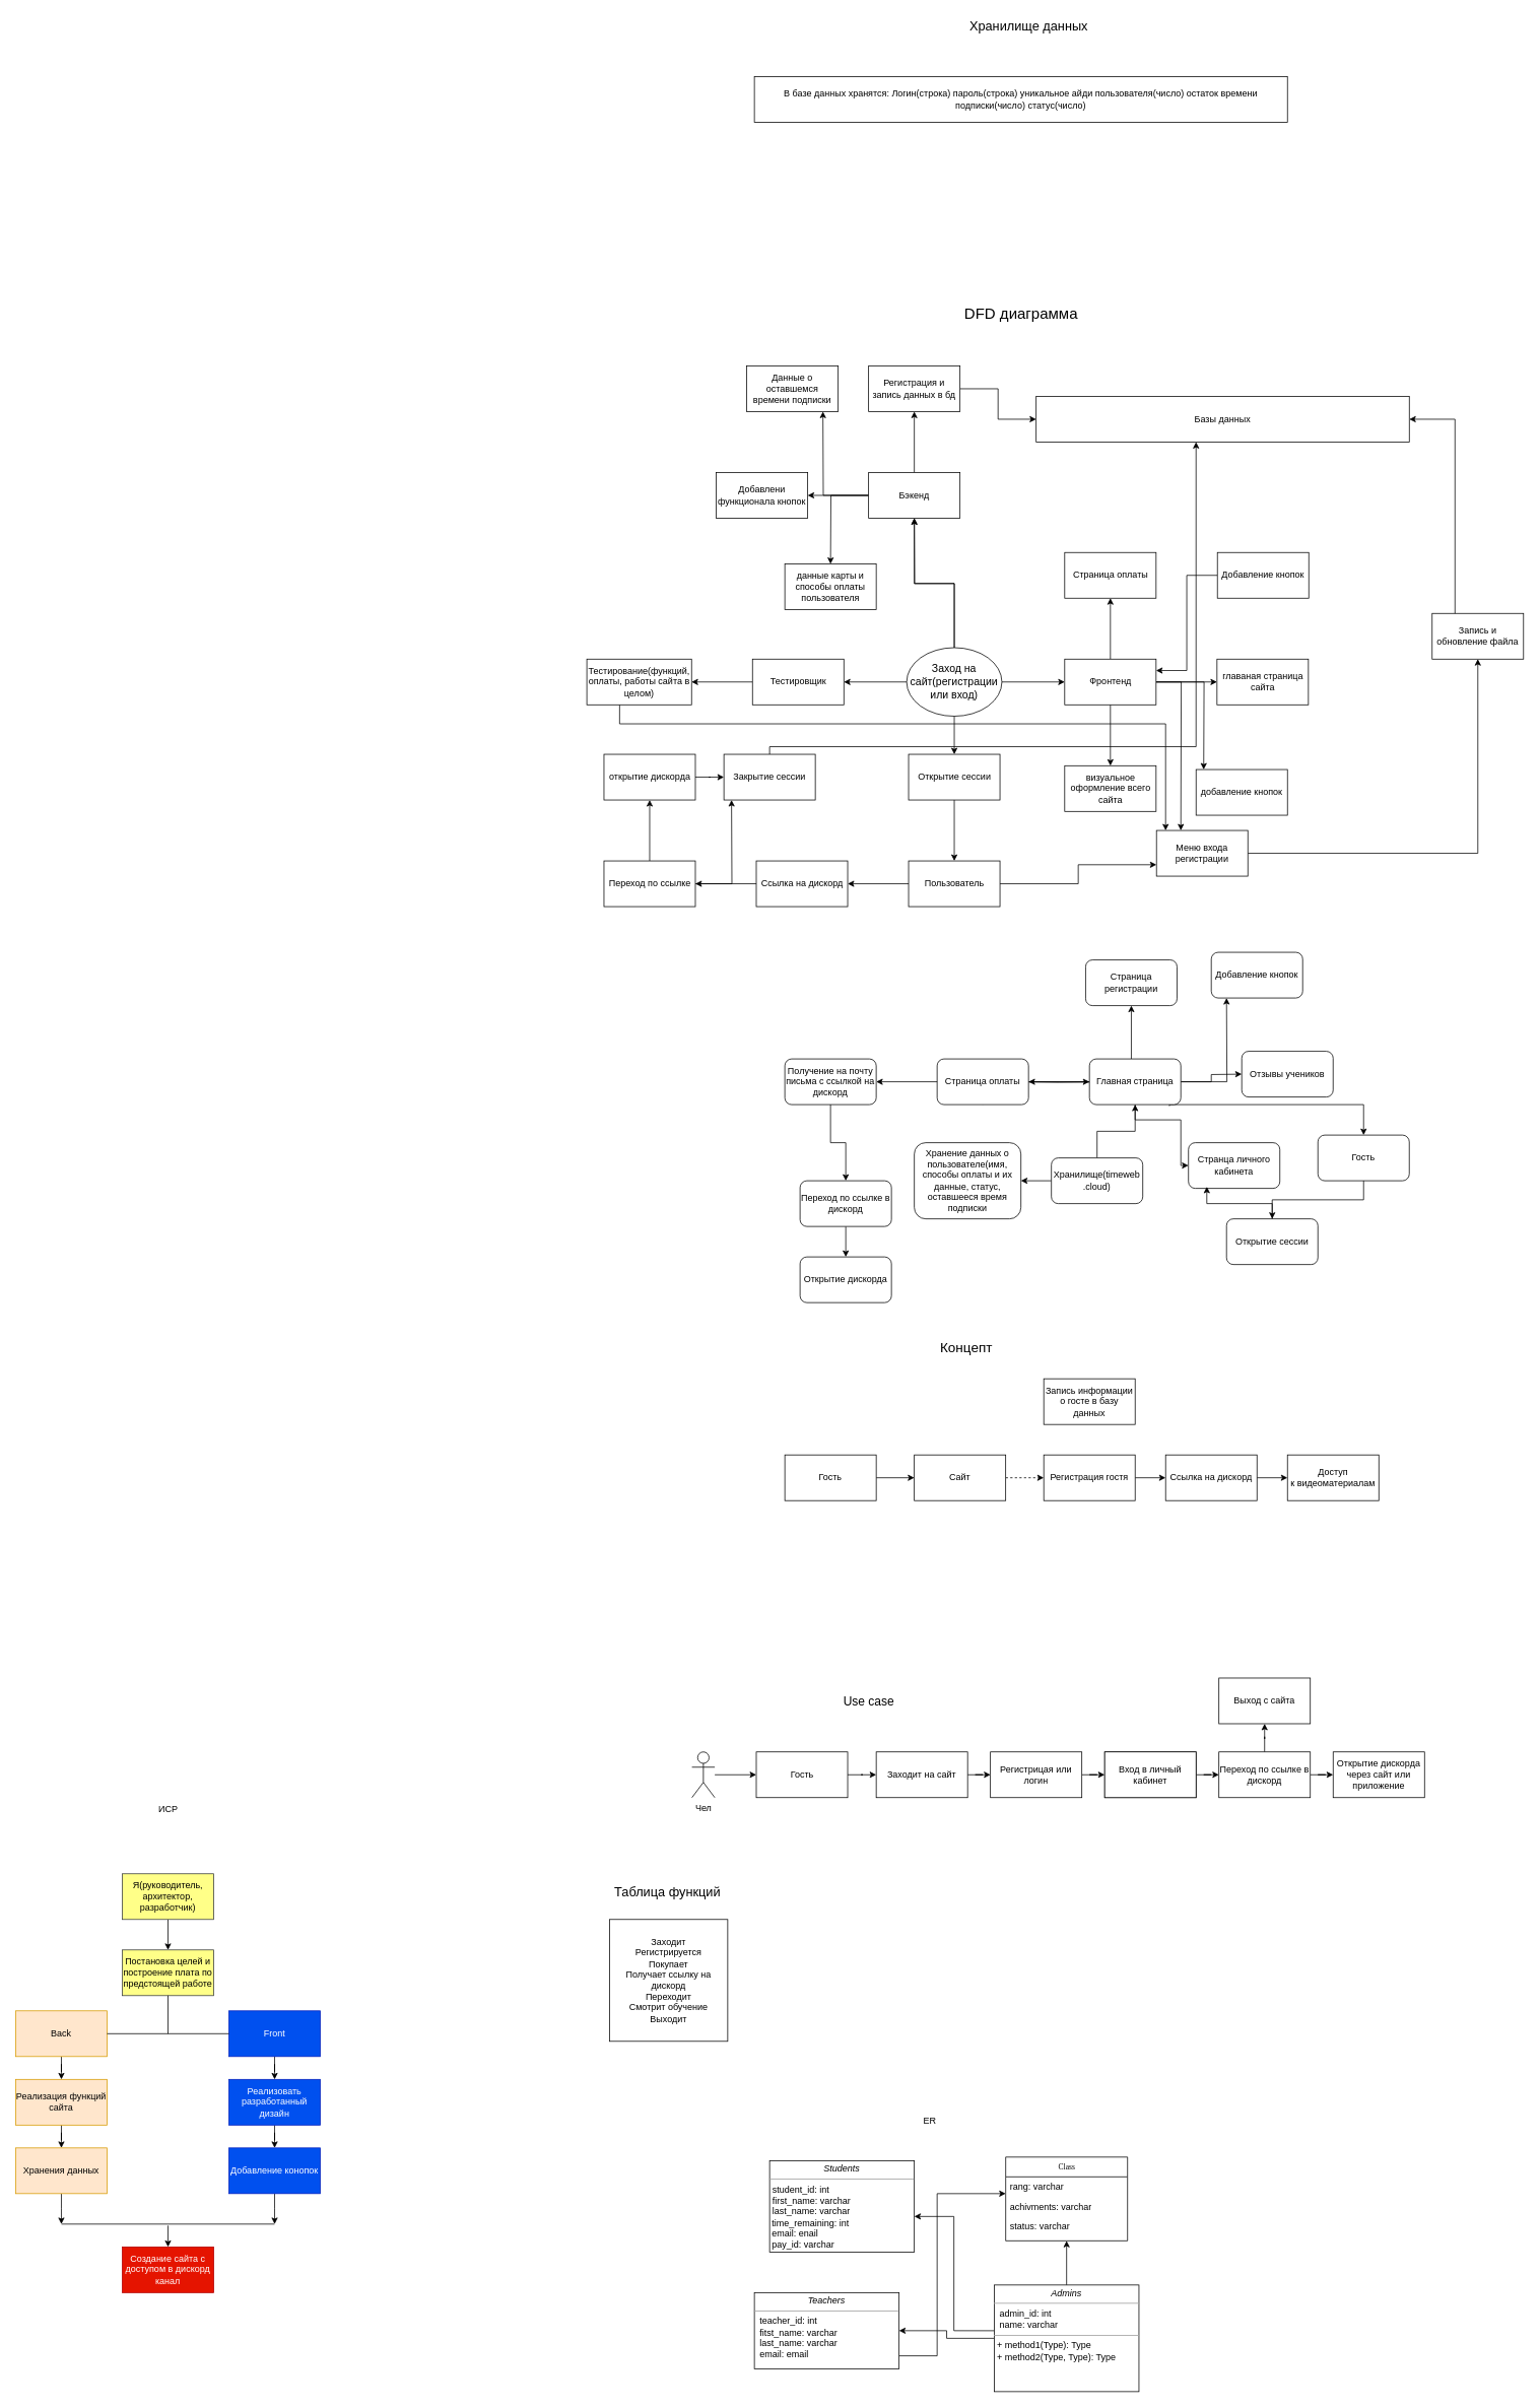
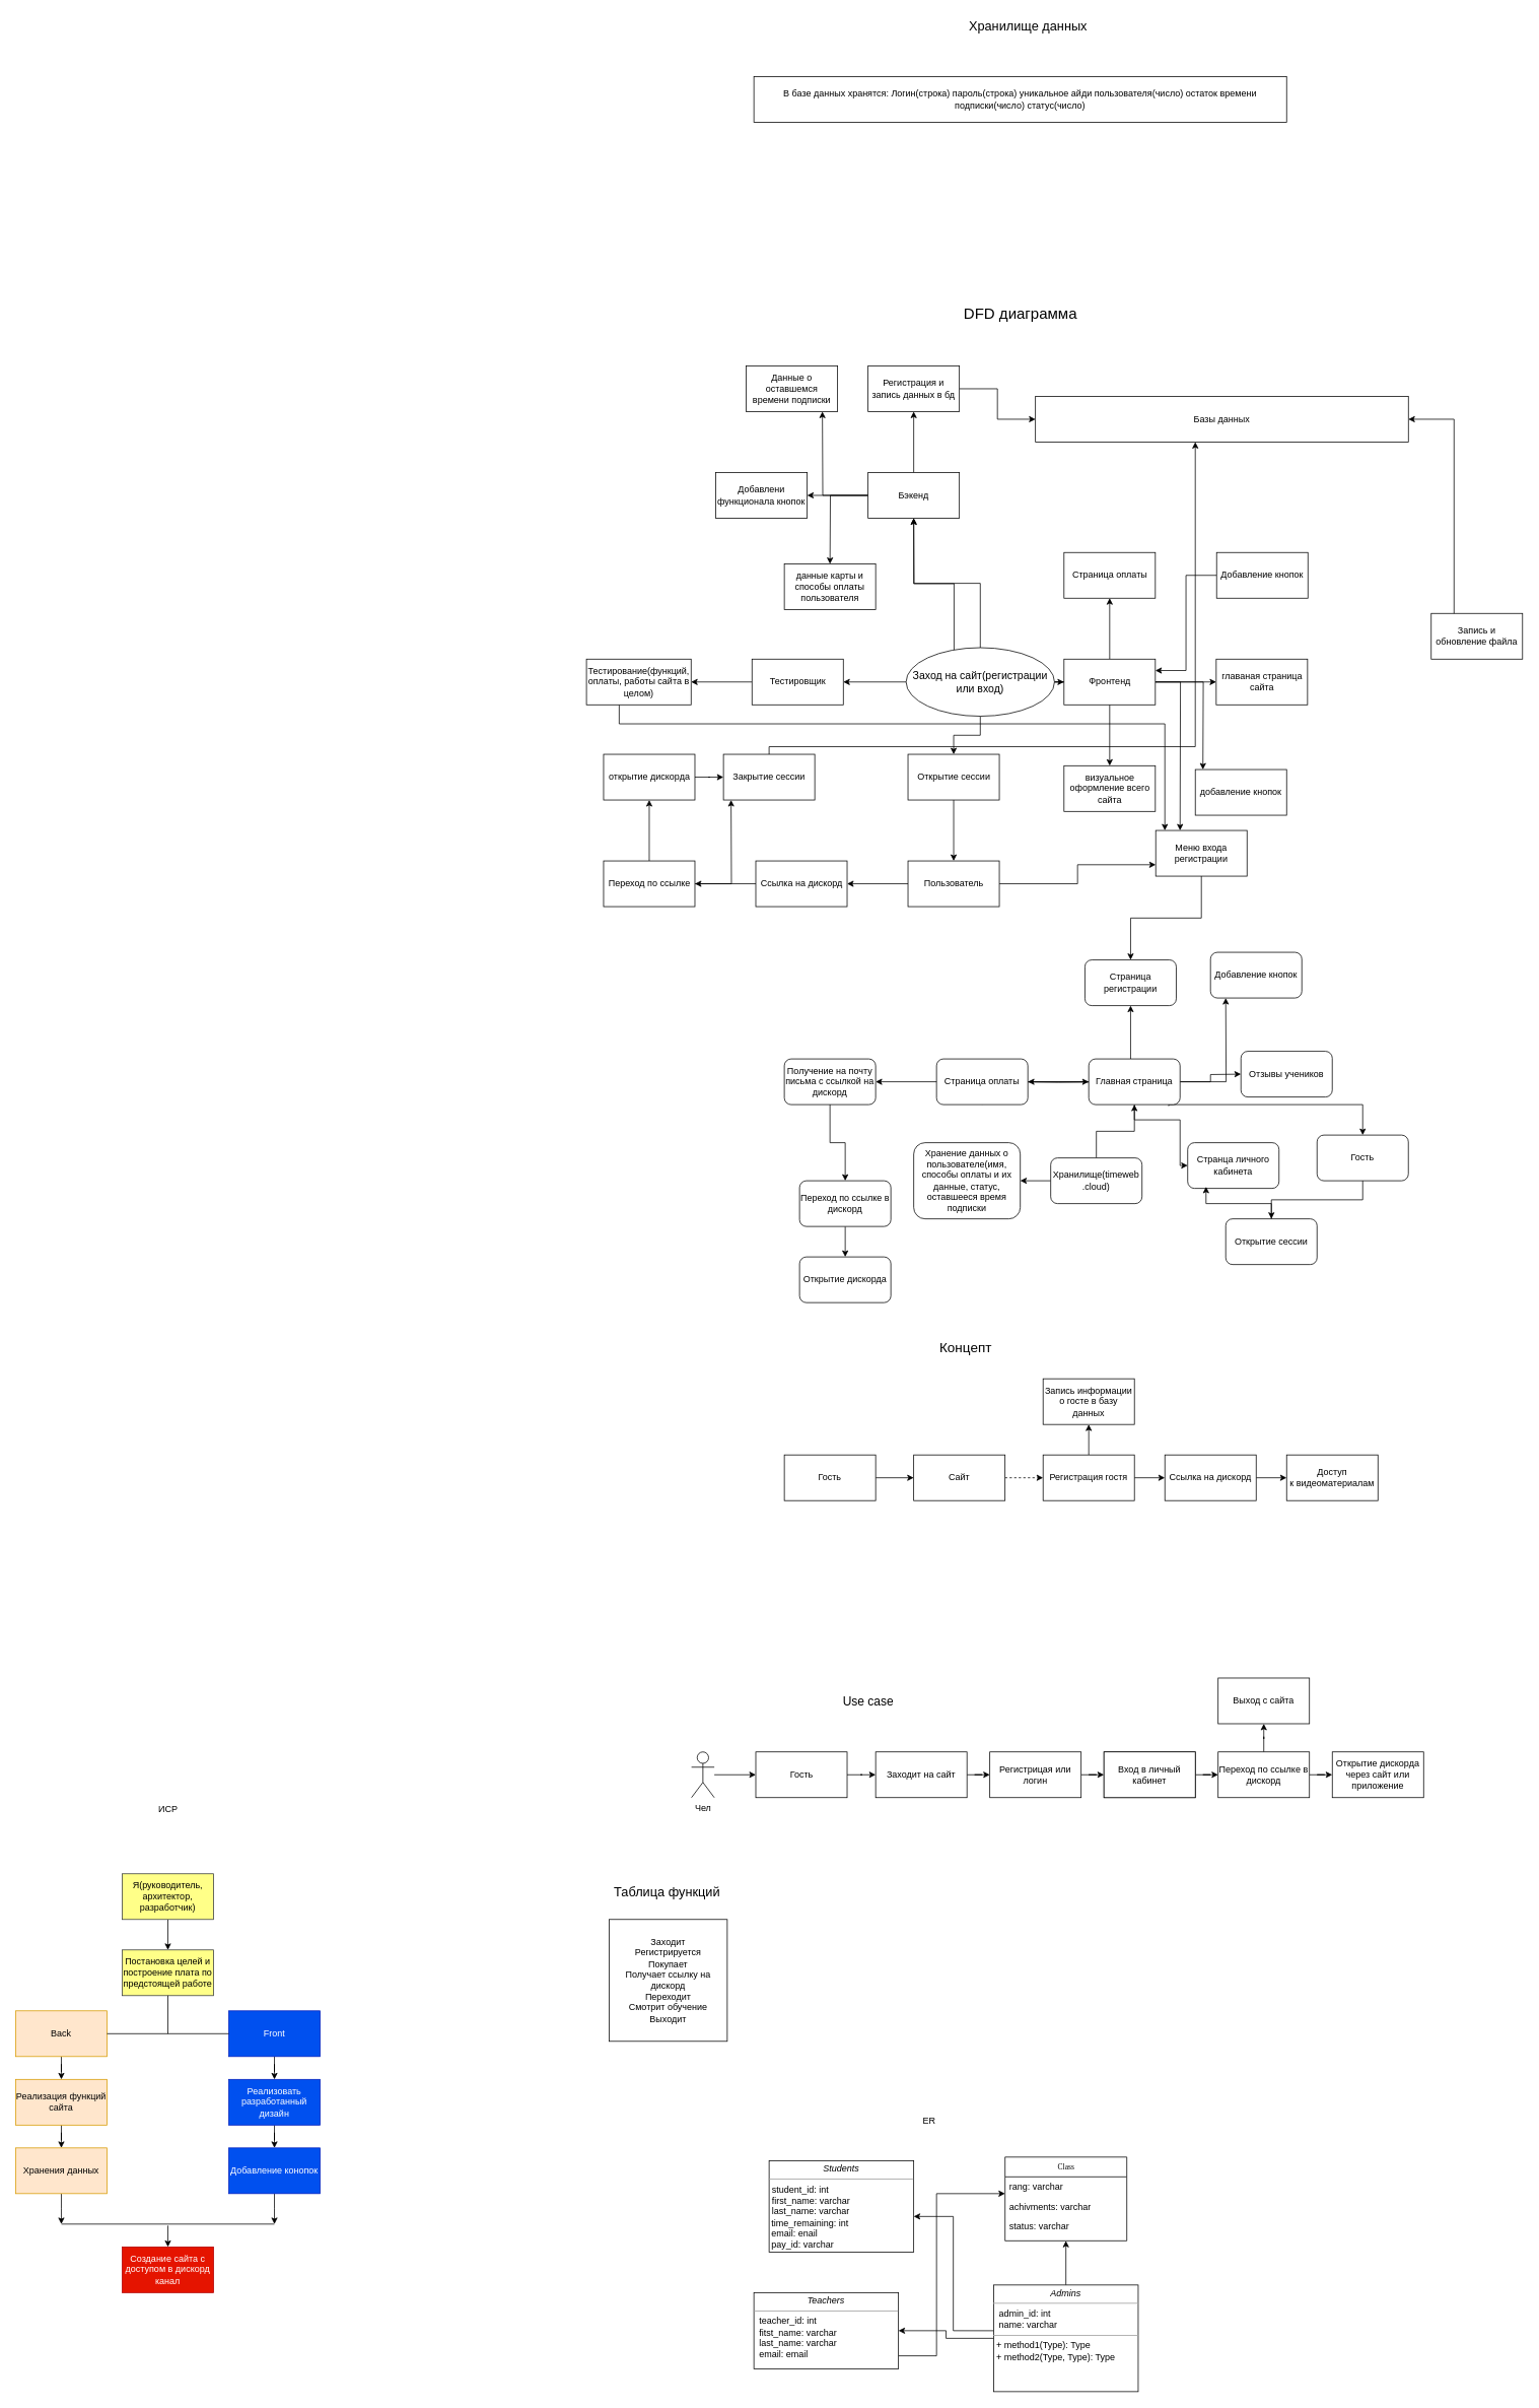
- <mxCell id="8" value="&lt;font style=&quot;font-size: 13px;&quot;&gt;&lt;font style=&quot;font-size: 14px;&quot;&gt;Заход на сайт(регистрации или вход)&lt;/font&gt;&lt;br&gt;&lt;/font&gt;" style="ellipse;whiteSpace=wrap;html=1;" parent="1" vertex="1"><mxGeometry x="1190" y="850" width="125" height="90" as="geometry" /></mxCell>
+ <mxCell id="8" value="&lt;font style=&quot;font-size: 13px;&quot;&gt;&lt;font style=&quot;font-size: 14px;&quot;&gt;Заход на сайт(регистрации или вход)&lt;/font&gt;&lt;br&gt;&lt;/font&gt;" style="ellipse;whiteSpace=wrap;html=1;" parent="1" vertex="1"><mxGeometry x="1190" y="850" width="195" height="90" as="geometry" /></mxCell>
- <mxCell id="21" style="edgeStyle=orthogonalEdgeStyle;rounded=0;orthogonalLoop=1;jettySize=auto;html=1;entryX=0.5;entryY=1;entryDx=0;entryDy=0;" parent="1" source="22" target="24" edge="1"><mxGeometry relative="1" as="geometry"><mxPoint x="1950" y="1070" as="targetPoint" /></mxGeometry></mxCell>
+ <mxCell id="21" style="edgeStyle=orthogonalEdgeStyle;rounded=0;orthogonalLoop=1;jettySize=auto;html=1;" parent="1" source="22" target="70" edge="1"><mxGeometry relative="1" as="geometry"><mxPoint x="1950" y="1070" as="targetPoint" /></mxGeometry></mxCell>
+ <mxCell id="90" value="" style="edgeStyle=orthogonalEdgeStyle;rounded=0;orthogonalLoop=1;jettySize=auto;html=1;" edge="1" parent="1" source="91" target="95"><mxGeometry relative="1" as="geometry" /></mxCell>
